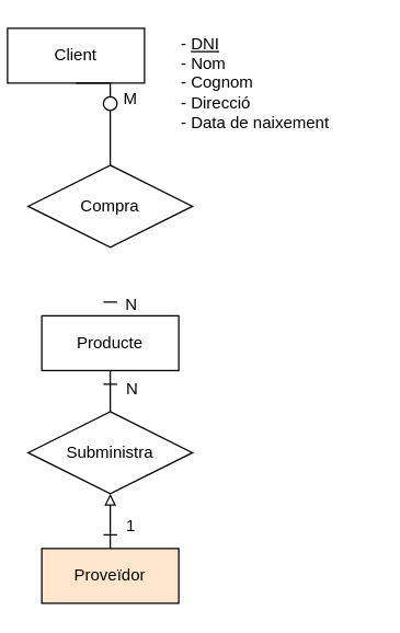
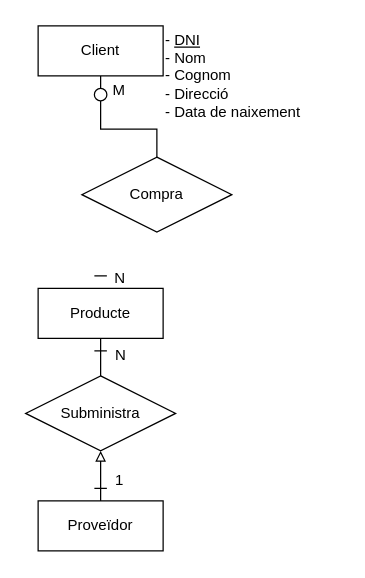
- <mxCell id="3" value="Client" style="whiteSpace=wrap;html=1;align=center;" parent="1" vertex="1"><mxGeometry x="5" y="20" width="100" height="40" as="geometry" /></mxCell>
+ <mxCell id="3" value="Client" style="whiteSpace=wrap;html=1;align=center;" parent="1" vertex="1"><mxGeometry x="30" y="20" width="100" height="40" as="geometry" /></mxCell>
- <mxCell id="8" value="Compra" style="shape=rhombus;perimeter=rhombusPerimeter;whiteSpace=wrap;html=1;align=center;" parent="1" vertex="1"><mxGeometry x="20" y="120" width="120" height="60" as="geometry" /></mxCell>
+ <mxCell id="8" value="Compra" style="shape=rhombus;perimeter=rhombusPerimeter;whiteSpace=wrap;html=1;align=center;" parent="1" vertex="1"><mxGeometry x="65" y="125" width="120" height="60" as="geometry" /></mxCell>
- <mxCell id="7" value="&lt;div&gt;Proveïdor&lt;/div&gt;" style="whiteSpace=wrap;html=1;align=center;fillColor=#ffe6cc;" parent="1" vertex="1"><mxGeometry x="30" y="400" width="100" height="40" as="geometry" /></mxCell>
+ <mxCell id="7" value="&lt;div&gt;Proveïdor&lt;/div&gt;" style="whiteSpace=wrap;html=1;align=center;" parent="1" vertex="1"><mxGeometry x="30" y="400" width="100" height="40" as="geometry" /></mxCell>
